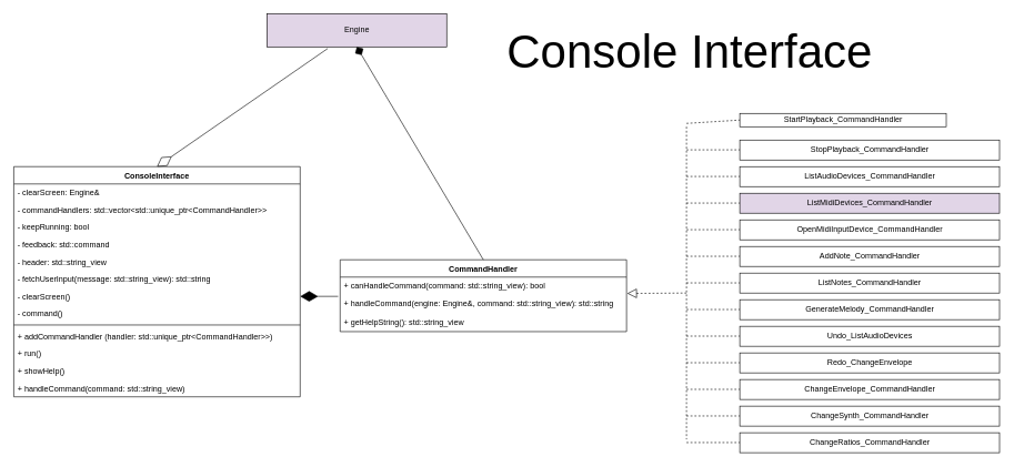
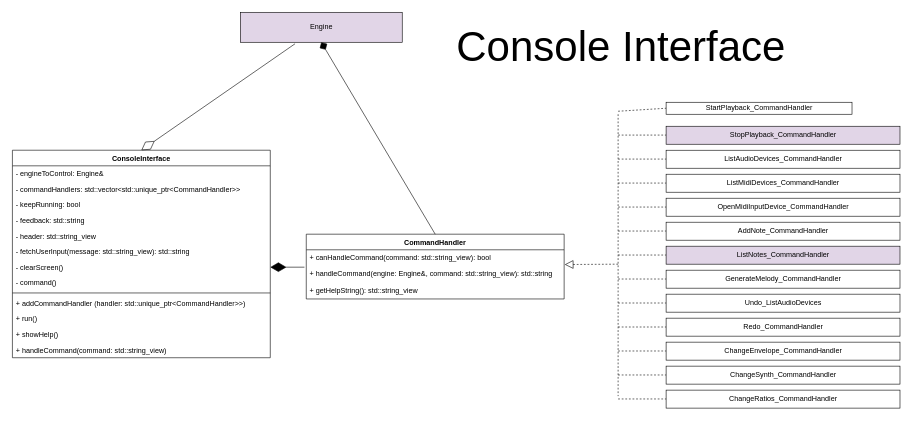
- <mxCell id="25" value="&lt;span&gt;StopPlayback_CommandHandler&lt;/span&gt;" style="html=1;" vertex="1" parent="1"><mxGeometry x="1110" y="210" width="390" height="30" as="geometry" /></mxCell>
+ <mxCell id="25" value="&lt;span&gt;StopPlayback_CommandHandler&lt;/span&gt;" style="html=1;fillColor=#e1d5e7;" vertex="1" parent="1"><mxGeometry x="1110" y="210" width="390" height="30" as="geometry" /></mxCell>
- <mxCell id="3" value="- clearScreen: Engine&amp;" style="text;strokeColor=none;fillColor=none;align=left;verticalAlign=top;spacingLeft=4;spacingRight=4;overflow=hidden;rotatable=0;points=[[0,0.5],[1,0.5]];portConstraint=eastwest;" vertex="1" parent="2"><mxGeometry y="26" width="430" height="26" as="geometry" /></mxCell>
+ <mxCell id="3" value="- engineToControl: Engine&amp;" style="text;strokeColor=none;fillColor=none;align=left;verticalAlign=top;spacingLeft=4;spacingRight=4;overflow=hidden;rotatable=0;points=[[0,0.5],[1,0.5]];portConstraint=eastwest;" vertex="1" parent="2"><mxGeometry y="26" width="430" height="26" as="geometry" /></mxCell>
- <mxCell id="27" value="&lt;span&gt;ListMidiDevices_CommandHandler&lt;/span&gt;" style="html=1;fillColor=#e1d5e7;" vertex="1" parent="1"><mxGeometry x="1110" y="290" width="390" height="30" as="geometry" /></mxCell>
+ <mxCell id="27" value="&lt;span&gt;ListMidiDevices_CommandHandler&lt;/span&gt;" style="html=1;" vertex="1" parent="1"><mxGeometry x="1110" y="290" width="390" height="30" as="geometry" /></mxCell>
- <mxCell id="6" value="- feedback: std::command" style="text;strokeColor=none;fillColor=none;align=left;verticalAlign=top;spacingLeft=4;spacingRight=4;overflow=hidden;rotatable=0;points=[[0,0.5],[1,0.5]];portConstraint=eastwest;" vertex="1" parent="2"><mxGeometry y="104" width="430" height="26" as="geometry" /></mxCell>
+ <mxCell id="6" value="- feedback: std::string" style="text;strokeColor=none;fillColor=none;align=left;verticalAlign=top;spacingLeft=4;spacingRight=4;overflow=hidden;rotatable=0;points=[[0,0.5],[1,0.5]];portConstraint=eastwest;" vertex="1" parent="2"><mxGeometry y="104" width="430" height="26" as="geometry" /></mxCell>
- <mxCell id="30" value="&lt;div&gt;ListNotes_CommandHandler&lt;/div&gt;" style="html=1;" vertex="1" parent="1"><mxGeometry x="1110" y="410" width="390" height="30" as="geometry" /></mxCell>
+ <mxCell id="30" value="&lt;div&gt;ListNotes_CommandHandler&lt;/div&gt;" style="html=1;fillColor=#e1d5e7;" vertex="1" parent="1"><mxGeometry x="1110" y="410" width="390" height="30" as="geometry" /></mxCell>
- <mxCell id="33" value="&lt;span&gt;Redo_ChangeEnvelope&lt;/span&gt;" style="html=1;" vertex="1" parent="1"><mxGeometry x="1110" y="530" width="390" height="30" as="geometry" /></mxCell>
+ <mxCell id="33" value="&lt;span&gt;Redo_CommandHandler&lt;/span&gt;" style="html=1;" vertex="1" parent="1"><mxGeometry x="1110" y="530" width="390" height="30" as="geometry" /></mxCell>
